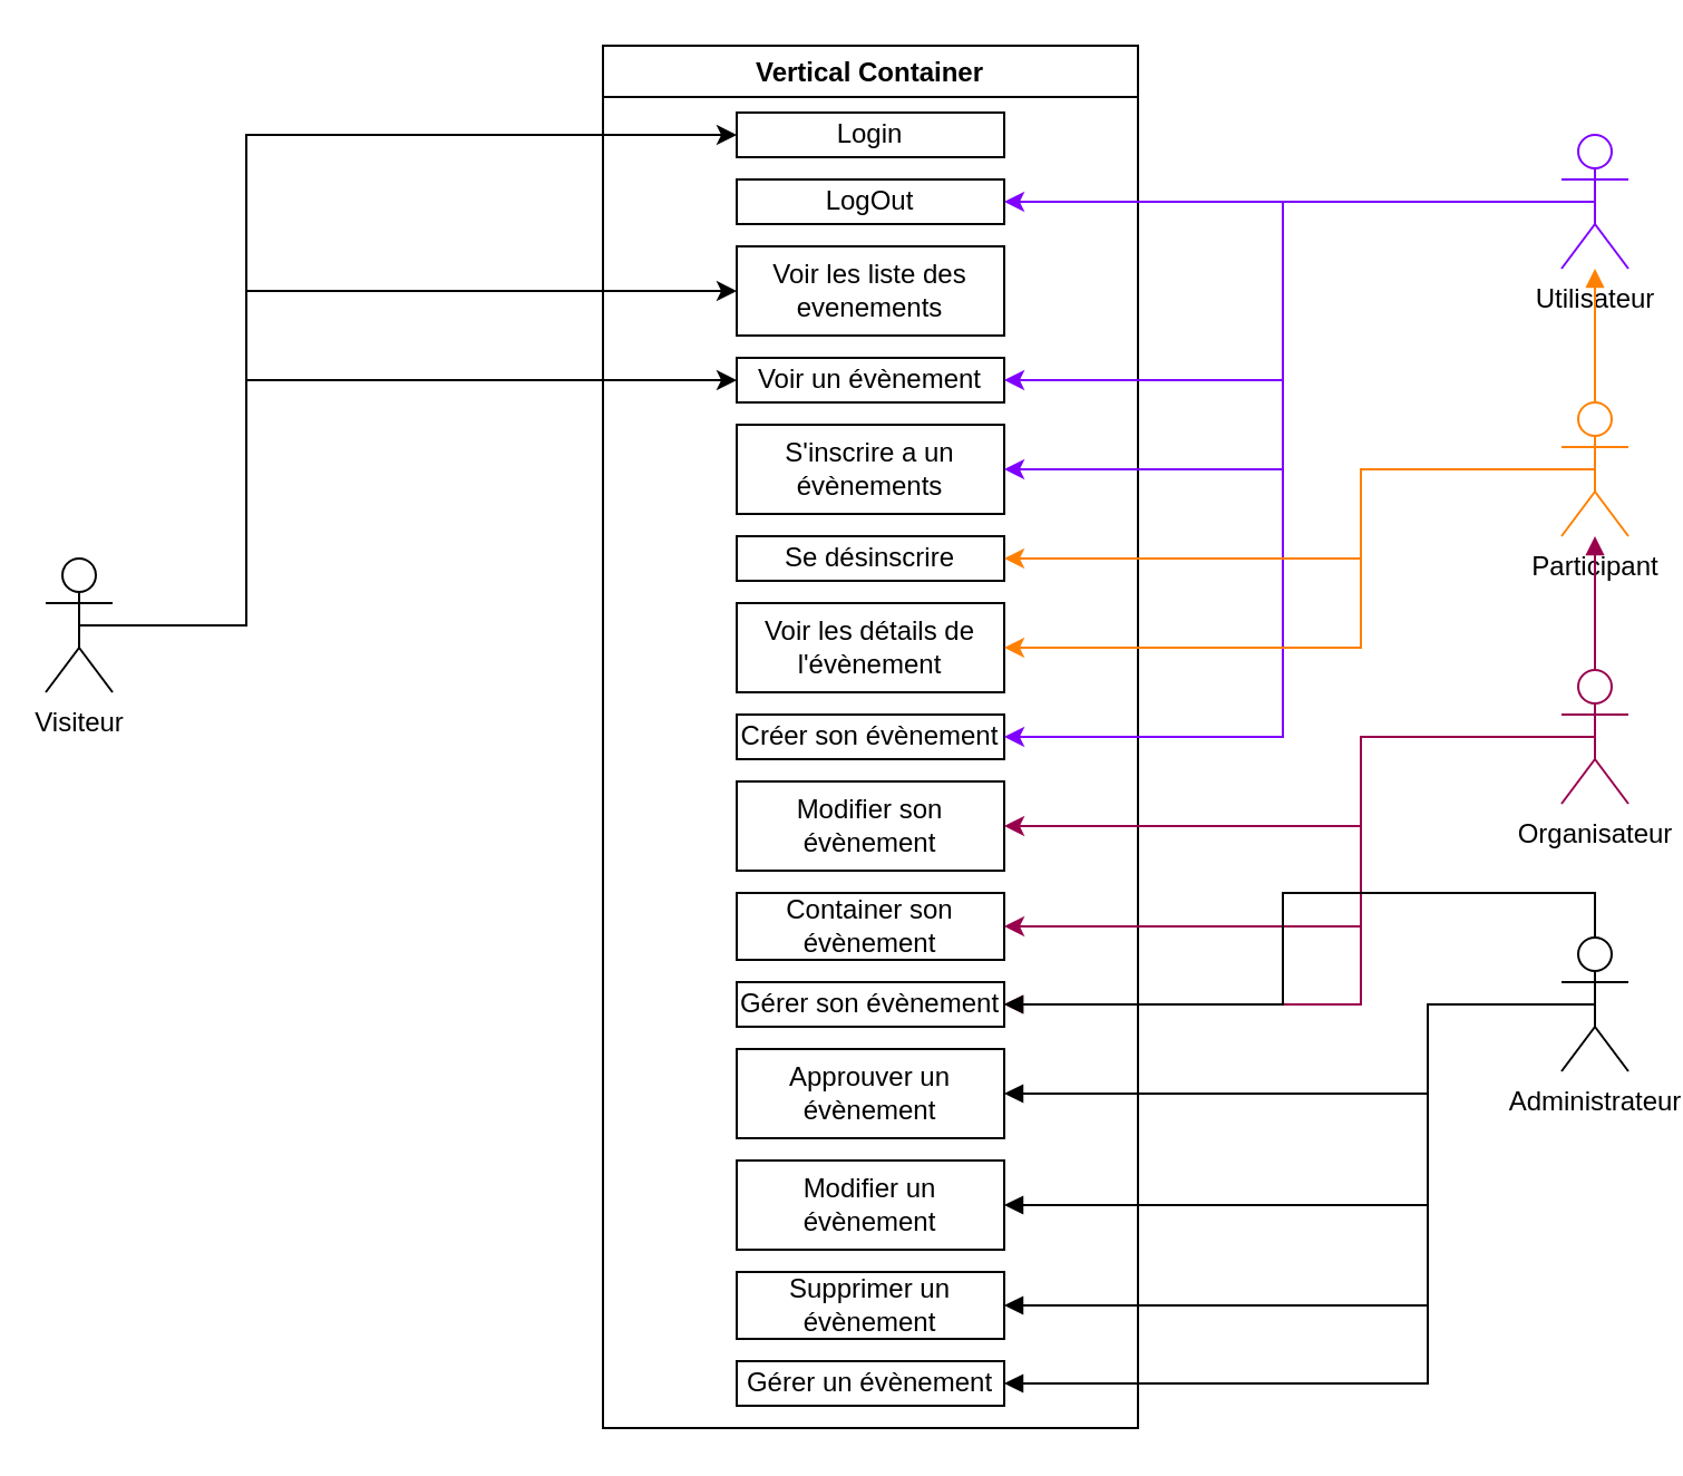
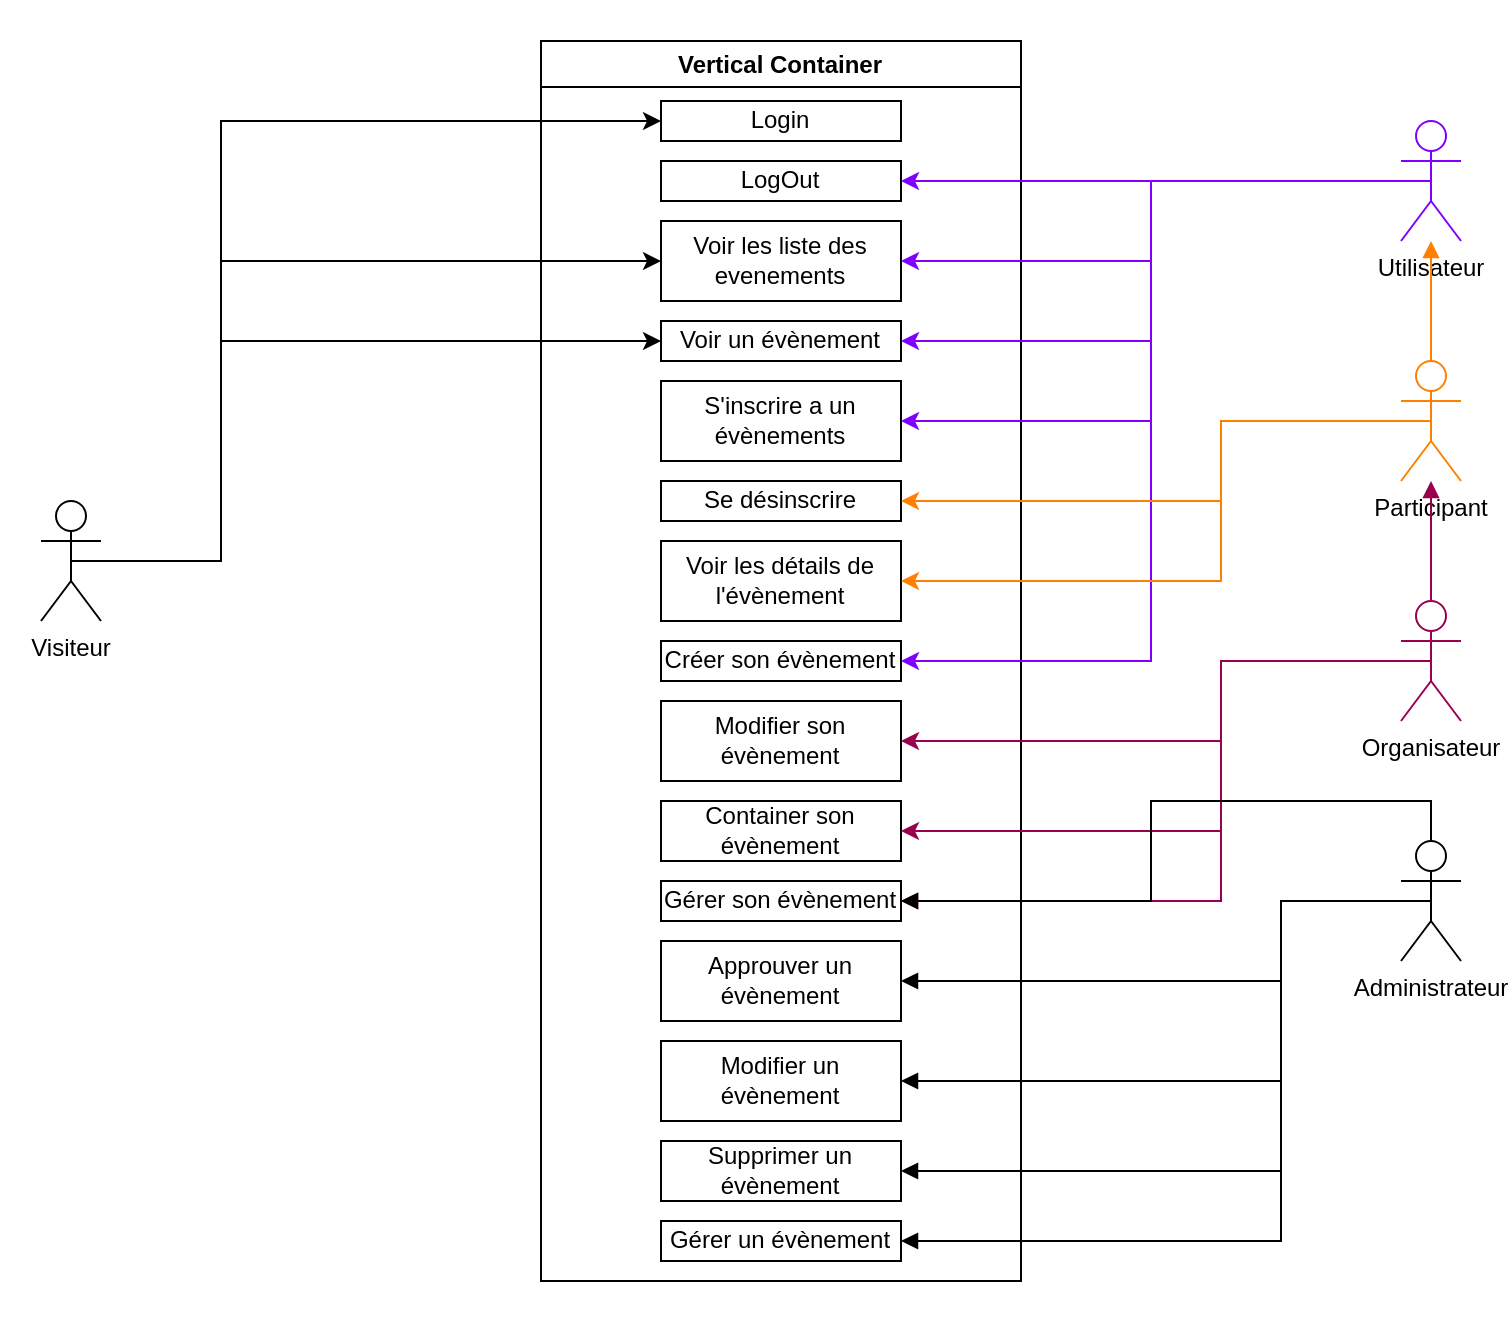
+ <mxCell id="22" style="edgeStyle=orthogonalEdgeStyle;rounded=0;orthogonalLoop=1;jettySize=auto;html=1;exitX=0.5;exitY=0.5;exitDx=0;exitDy=0;exitPerimeter=0;entryX=1;entryY=0.5;entryDx=0;entryDy=0;strokeColor=#7F00FF;" edge="1" parent="1" source="26" target="5"><mxGeometry relative="1" as="geometry" /></mxCell>
